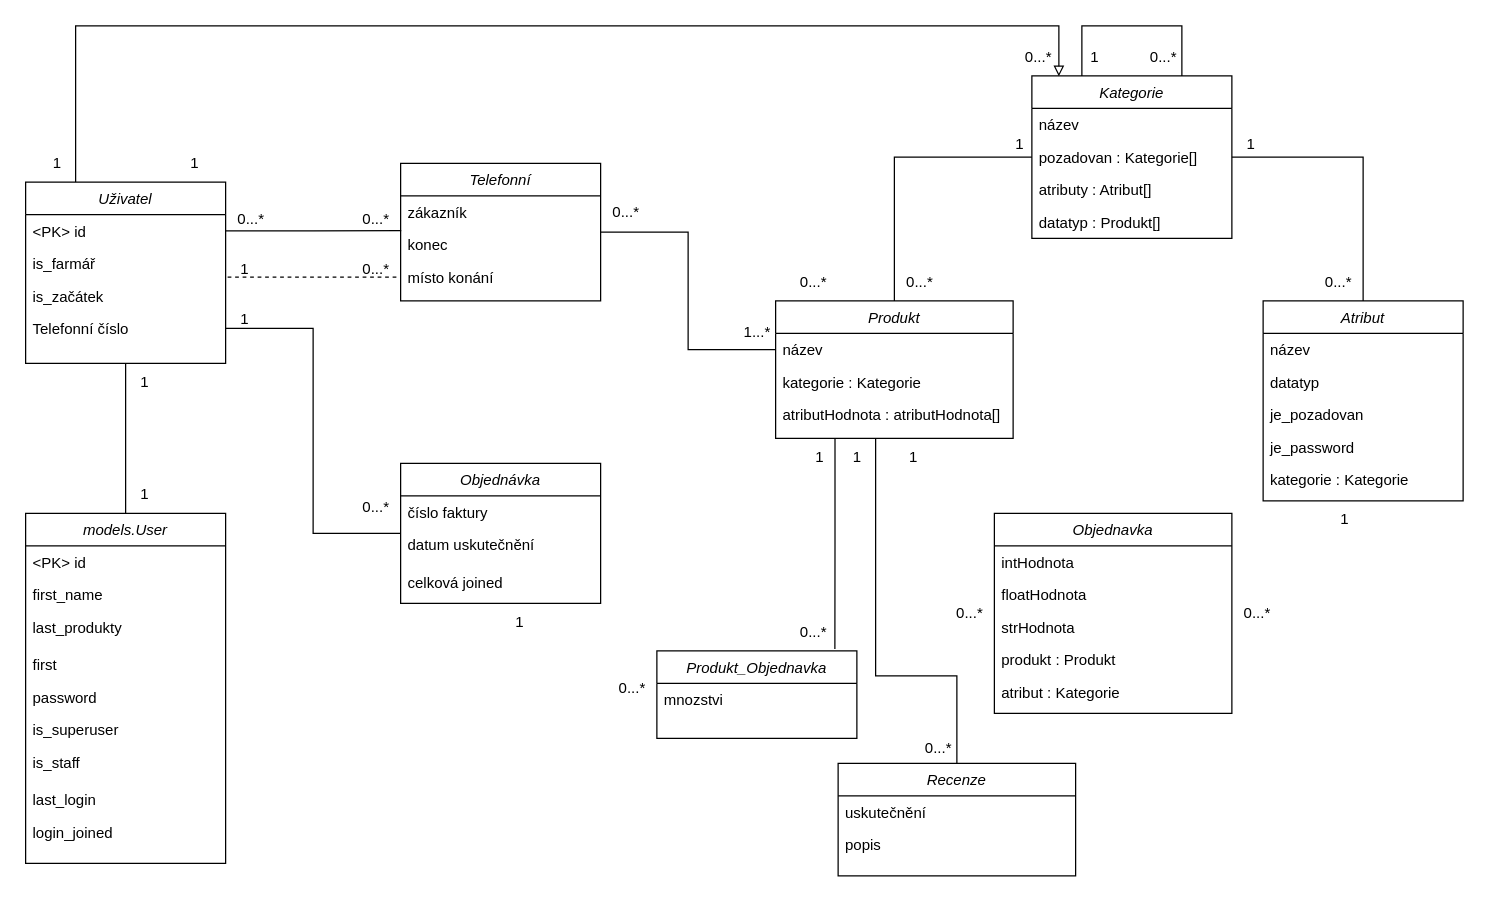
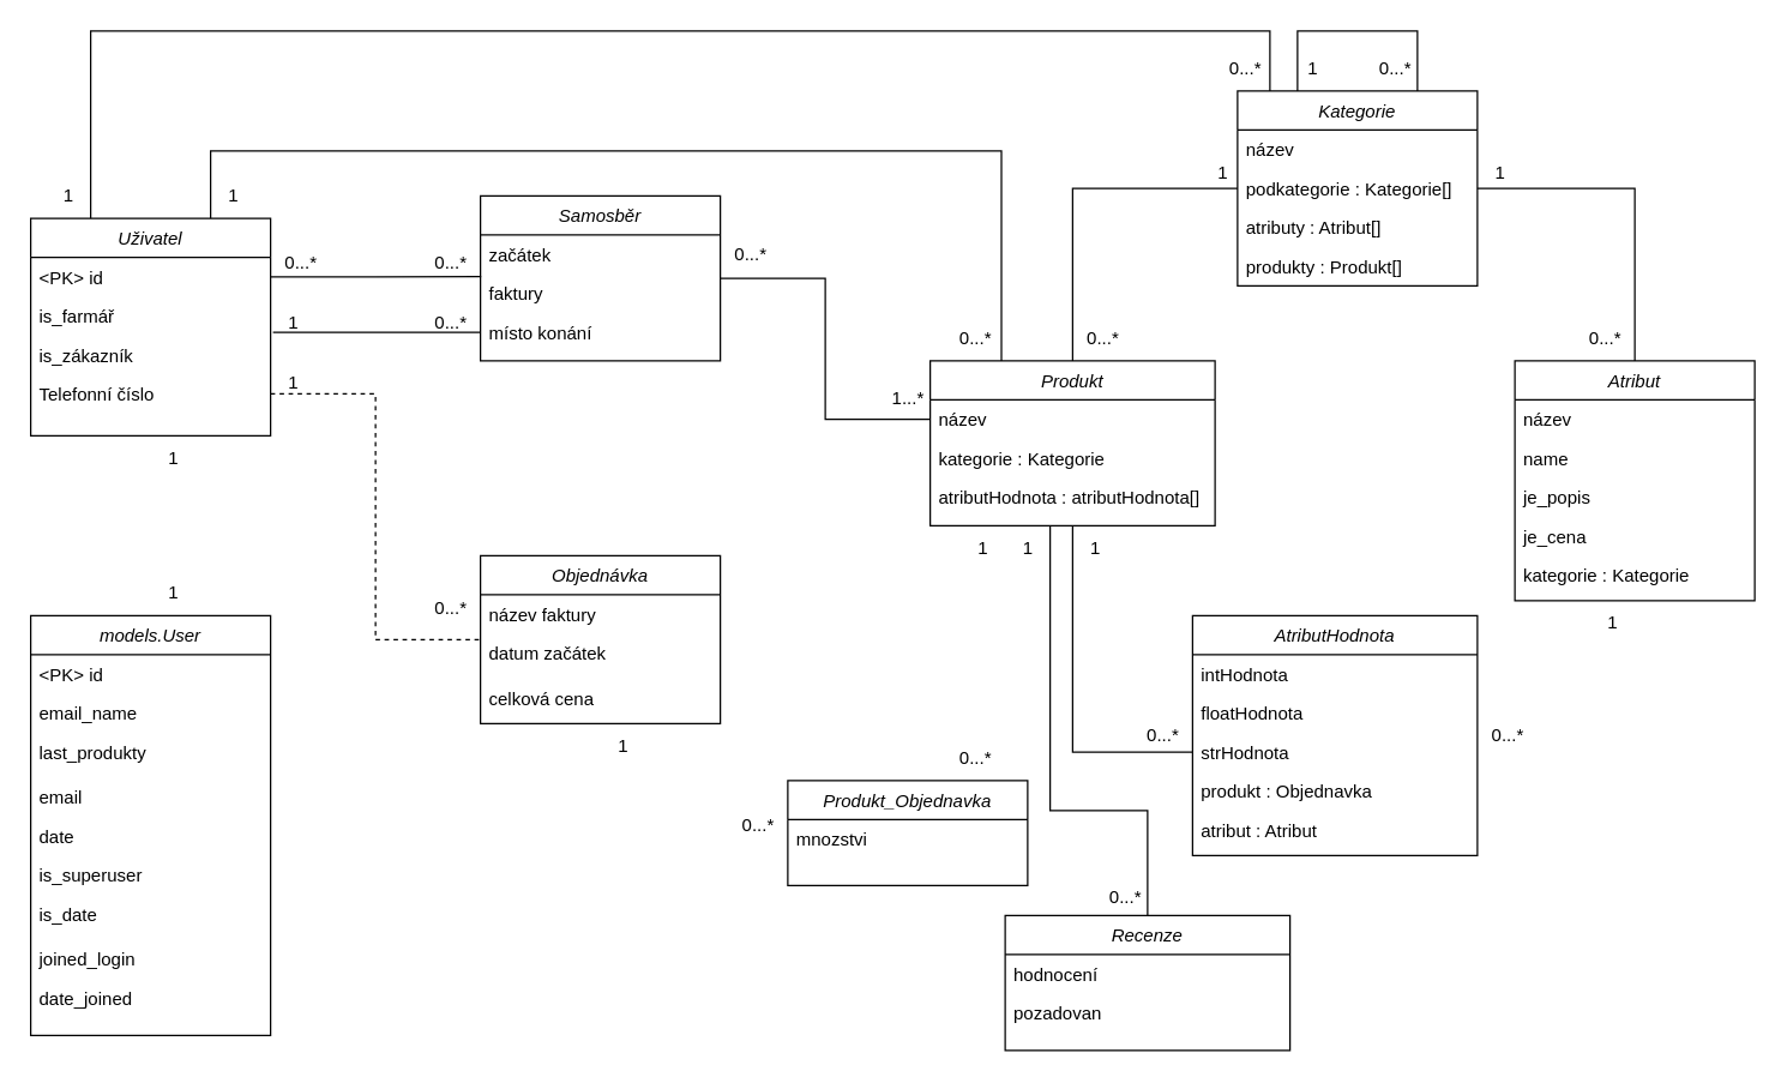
- <mxCell id="3" style="edgeStyle=orthogonalEdgeStyle;rounded=0;orthogonalLoop=1;jettySize=auto;html=1;exitX=0.25;exitY=0;exitDx=0;exitDy=0;entryX=0.135;entryY=0.003;entryDx=0;entryDy=0;entryPerimeter=0;endArrow=block;endFill=0;" parent="1" source="4" target="18" edge="1"><mxGeometry relative="1" as="geometry"><Array as="points"><mxPoint x="60" y="20" /><mxPoint x="847" y="20" /></Array></mxGeometry></mxCell>
+ <mxCell id="3" style="edgeStyle=orthogonalEdgeStyle;rounded=0;orthogonalLoop=1;jettySize=auto;html=1;exitX=0.25;exitY=0;exitDx=0;exitDy=0;entryX=0.135;entryY=0.003;entryDx=0;entryDy=0;entryPerimeter=0;endArrow=none;endFill=0;" parent="1" source="4" target="18" edge="1"><mxGeometry relative="1" as="geometry"><Array as="points"><mxPoint x="60" y="20" /><mxPoint x="847" y="20" /></Array></mxGeometry></mxCell>
+ <mxCell id="2" style="edgeStyle=orthogonalEdgeStyle;rounded=0;orthogonalLoop=1;jettySize=auto;html=1;exitX=0.75;exitY=0;exitDx=0;exitDy=0;entryX=0.25;entryY=0;entryDx=0;entryDy=0;endArrow=none;endFill=0;" parent="1" source="4" target="32" edge="1"><mxGeometry relative="1" as="geometry"><Array as="points"><mxPoint x="140" y="100" /><mxPoint x="668" y="100" /></Array></mxGeometry></mxCell>
- <mxCell id="20" value="pozadovan : Kategorie[]" style="text;align=left;verticalAlign=top;spacingLeft=4;spacingRight=4;overflow=hidden;rotatable=0;points=[[0,0.5],[1,0.5]];portConstraint=eastwest;" parent="18" vertex="1"><mxGeometry y="52" width="160" height="26" as="geometry" /></mxCell>
+ <mxCell id="20" value="podkategorie : Kategorie[]" style="text;align=left;verticalAlign=top;spacingLeft=4;spacingRight=4;overflow=hidden;rotatable=0;points=[[0,0.5],[1,0.5]];portConstraint=eastwest;" parent="18" vertex="1"><mxGeometry y="52" width="160" height="26" as="geometry" /></mxCell>
- <mxCell id="10" value="Telefonní" style="swimlane;fontStyle=2;align=center;verticalAlign=top;childLayout=stackLayout;horizontal=1;startSize=26;horizontalStack=0;resizeParent=1;resizeLast=0;collapsible=1;marginBottom=0;rounded=0;shadow=0;strokeWidth=1;" parent="1" vertex="1"><mxGeometry x="320" y="130" width="160" height="110" as="geometry"><mxRectangle x="230" y="140" width="160" height="26" as="alternateBounds" /></mxGeometry></mxCell>
+ <mxCell id="10" value="Samosběr" style="swimlane;fontStyle=2;align=center;verticalAlign=top;childLayout=stackLayout;horizontal=1;startSize=26;horizontalStack=0;resizeParent=1;resizeLast=0;collapsible=1;marginBottom=0;rounded=0;shadow=0;strokeWidth=1;" parent="1" vertex="1"><mxGeometry x="320" y="130" width="160" height="110" as="geometry"><mxRectangle x="230" y="140" width="160" height="26" as="alternateBounds" /></mxGeometry></mxCell>
- <mxCell id="11" value="zákazník" style="text;align=left;verticalAlign=top;spacingLeft=4;spacingRight=4;overflow=hidden;rotatable=0;points=[[0,0.5],[1,0.5]];portConstraint=eastwest;" parent="10" vertex="1"><mxGeometry y="26" width="160" height="26" as="geometry" /></mxCell>
+ <mxCell id="11" value="začátek" style="text;align=left;verticalAlign=top;spacingLeft=4;spacingRight=4;overflow=hidden;rotatable=0;points=[[0,0.5],[1,0.5]];portConstraint=eastwest;" parent="10" vertex="1"><mxGeometry y="26" width="160" height="26" as="geometry" /></mxCell>
- <mxCell id="22" value="datatyp : Produkt[]" style="text;align=left;verticalAlign=top;spacingLeft=4;spacingRight=4;overflow=hidden;rotatable=0;points=[[0,0.5],[1,0.5]];portConstraint=eastwest;" parent="18" vertex="1"><mxGeometry y="104" width="160" height="26" as="geometry" /></mxCell>
+ <mxCell id="22" value="produkty : Produkt[]" style="text;align=left;verticalAlign=top;spacingLeft=4;spacingRight=4;overflow=hidden;rotatable=0;points=[[0,0.5],[1,0.5]];portConstraint=eastwest;" parent="18" vertex="1"><mxGeometry y="104" width="160" height="26" as="geometry" /></mxCell>
- <mxCell id="12" value="konec" style="text;align=left;verticalAlign=top;spacingLeft=4;spacingRight=4;overflow=hidden;rotatable=0;points=[[0,0.5],[1,0.5]];portConstraint=eastwest;" parent="10" vertex="1"><mxGeometry y="52" width="160" height="26" as="geometry" /></mxCell>
+ <mxCell id="12" value="faktury" style="text;align=left;verticalAlign=top;spacingLeft=4;spacingRight=4;overflow=hidden;rotatable=0;points=[[0,0.5],[1,0.5]];portConstraint=eastwest;" parent="10" vertex="1"><mxGeometry y="52" width="160" height="26" as="geometry" /></mxCell>
- <mxCell id="44" style="edgeStyle=orthogonalEdgeStyle;rounded=0;orthogonalLoop=1;jettySize=auto;html=1;exitX=1.01;exitY=0.923;exitDx=0;exitDy=0;entryX=0;entryY=0.5;entryDx=0;entryDy=0;endArrow=none;endFill=0;exitPerimeter=0;dashed=1;" parent="1" source="6" target="13" edge="1"><mxGeometry relative="1" as="geometry"><mxPoint x="180" y="210" as="sourcePoint" /></mxGeometry></mxCell>
+ <mxCell id="44" style="edgeStyle=orthogonalEdgeStyle;rounded=0;orthogonalLoop=1;jettySize=auto;html=1;exitX=1.01;exitY=0.923;exitDx=0;exitDy=0;entryX=0;entryY=0.5;entryDx=0;entryDy=0;endArrow=none;endFill=0;exitPerimeter=0;" parent="1" source="6" target="13" edge="1"><mxGeometry relative="1" as="geometry"><mxPoint x="180" y="210" as="sourcePoint" /></mxGeometry></mxCell>
- <mxCell id="7" value="is_začátek" style="text;align=left;verticalAlign=top;spacingLeft=4;spacingRight=4;overflow=hidden;rotatable=0;points=[[0,0.5],[1,0.5]];portConstraint=eastwest;rounded=0;shadow=0;html=0;" parent="4" vertex="1"><mxGeometry y="78" width="160" height="26" as="geometry" /></mxCell>
+ <mxCell id="7" value="is_zákazník" style="text;align=left;verticalAlign=top;spacingLeft=4;spacingRight=4;overflow=hidden;rotatable=0;points=[[0,0.5],[1,0.5]];portConstraint=eastwest;rounded=0;shadow=0;html=0;" parent="4" vertex="1"><mxGeometry y="78" width="160" height="26" as="geometry" /></mxCell>
- <mxCell id="25" value="datatyp" style="text;align=left;verticalAlign=top;spacingLeft=4;spacingRight=4;overflow=hidden;rotatable=0;points=[[0,0.5],[1,0.5]];portConstraint=eastwest;" parent="23" vertex="1"><mxGeometry y="52" width="160" height="26" as="geometry" /></mxCell>
+ <mxCell id="25" value="name" style="text;align=left;verticalAlign=top;spacingLeft=4;spacingRight=4;overflow=hidden;rotatable=0;points=[[0,0.5],[1,0.5]];portConstraint=eastwest;" parent="23" vertex="1"><mxGeometry y="52" width="160" height="26" as="geometry" /></mxCell>
- <mxCell id="26" value="je_pozadovan" style="text;align=left;verticalAlign=top;spacingLeft=4;spacingRight=4;overflow=hidden;rotatable=0;points=[[0,0.5],[1,0.5]];portConstraint=eastwest;" parent="23" vertex="1"><mxGeometry y="78" width="160" height="26" as="geometry" /></mxCell>
+ <mxCell id="26" value="je_popis" style="text;align=left;verticalAlign=top;spacingLeft=4;spacingRight=4;overflow=hidden;rotatable=0;points=[[0,0.5],[1,0.5]];portConstraint=eastwest;" parent="23" vertex="1"><mxGeometry y="78" width="160" height="26" as="geometry" /></mxCell>
- <mxCell id="45" style="edgeStyle=orthogonalEdgeStyle;rounded=0;orthogonalLoop=1;jettySize=auto;html=1;exitX=1;exitY=0.5;exitDx=0;exitDy=0;entryX=0;entryY=0.5;entryDx=0;entryDy=0;endArrow=none;endFill=0;" parent="1" source="8" target="14" edge="1"><mxGeometry relative="1" as="geometry" /></mxCell>
+ <mxCell id="45" style="edgeStyle=orthogonalEdgeStyle;rounded=0;orthogonalLoop=1;jettySize=auto;html=1;exitX=1;exitY=0.5;exitDx=0;exitDy=0;entryX=0;entryY=0.5;entryDx=0;entryDy=0;endArrow=none;endFill=0;dashed=1;" parent="1" source="8" target="14" edge="1"><mxGeometry relative="1" as="geometry" /></mxCell>
- <mxCell id="66" style="edgeStyle=orthogonalEdgeStyle;rounded=0;orthogonalLoop=1;jettySize=auto;html=1;exitX=0.5;exitY=0;exitDx=0;exitDy=0;entryX=0.5;entryY=1;entryDx=0;entryDy=0;endArrow=none;endFill=0;" parent="1" source="67" target="4" edge="1"><mxGeometry relative="1" as="geometry" /></mxCell>
- <mxCell id="27" value="je_password" style="text;align=left;verticalAlign=top;spacingLeft=4;spacingRight=4;overflow=hidden;rotatable=0;points=[[0,0.5],[1,0.5]];portConstraint=eastwest;" parent="23" vertex="1"><mxGeometry y="104" width="160" height="26" as="geometry" /></mxCell>
+ <mxCell id="27" value="je_cena" style="text;align=left;verticalAlign=top;spacingLeft=4;spacingRight=4;overflow=hidden;rotatable=0;points=[[0,0.5],[1,0.5]];portConstraint=eastwest;" parent="23" vertex="1"><mxGeometry y="104" width="160" height="26" as="geometry" /></mxCell>
- <mxCell id="15" value="číslo faktury" style="text;align=left;verticalAlign=top;spacingLeft=4;spacingRight=4;overflow=hidden;rotatable=0;points=[[0,0.5],[1,0.5]];portConstraint=eastwest;" parent="14" vertex="1"><mxGeometry y="26" width="160" height="26" as="geometry" /></mxCell>
+ <mxCell id="15" value="název faktury" style="text;align=left;verticalAlign=top;spacingLeft=4;spacingRight=4;overflow=hidden;rotatable=0;points=[[0,0.5],[1,0.5]];portConstraint=eastwest;" parent="14" vertex="1"><mxGeometry y="26" width="160" height="26" as="geometry" /></mxCell>
- <mxCell id="36" value="Objednavka" style="swimlane;fontStyle=2;align=center;verticalAlign=top;childLayout=stackLayout;horizontal=1;startSize=26;horizontalStack=0;resizeParent=1;resizeLast=0;collapsible=1;marginBottom=0;rounded=0;shadow=0;strokeWidth=1;" parent="1" vertex="1"><mxGeometry x="795" y="410" width="190" height="160" as="geometry"><mxRectangle x="230" y="140" width="160" height="26" as="alternateBounds" /></mxGeometry></mxCell>
+ <mxCell id="36" value="AtributHodnota" style="swimlane;fontStyle=2;align=center;verticalAlign=top;childLayout=stackLayout;horizontal=1;startSize=26;horizontalStack=0;resizeParent=1;resizeLast=0;collapsible=1;marginBottom=0;rounded=0;shadow=0;strokeWidth=1;" parent="1" vertex="1"><mxGeometry x="795" y="410" width="190" height="160" as="geometry"><mxRectangle x="230" y="140" width="160" height="26" as="alternateBounds" /></mxGeometry></mxCell>
- <mxCell id="31" style="edgeStyle=orthogonalEdgeStyle;rounded=0;orthogonalLoop=1;jettySize=auto;html=1;exitX=0.25;exitY=1;exitDx=0;exitDy=0;entryX=0.89;entryY=-0.021;entryDx=0;entryDy=0;entryPerimeter=0;endArrow=none;endFill=0;" parent="1" source="32" target="79" edge="1"><mxGeometry relative="1" as="geometry" /></mxCell>
- <mxCell id="16" value="datum uskutečnění" style="text;align=left;verticalAlign=top;spacingLeft=4;spacingRight=4;overflow=hidden;rotatable=0;points=[[0,0.5],[1,0.5]];portConstraint=eastwest;rounded=0;shadow=0;html=0;" parent="14" vertex="1"><mxGeometry y="52" width="160" height="30" as="geometry" /></mxCell>
+ <mxCell id="16" value="datum začátek" style="text;align=left;verticalAlign=top;spacingLeft=4;spacingRight=4;overflow=hidden;rotatable=0;points=[[0,0.5],[1,0.5]];portConstraint=eastwest;rounded=0;shadow=0;html=0;" parent="14" vertex="1"><mxGeometry y="52" width="160" height="30" as="geometry" /></mxCell>
- <mxCell id="17" value="celková joined" style="text;align=left;verticalAlign=top;spacingLeft=4;spacingRight=4;overflow=hidden;rotatable=0;points=[[0,0.5],[1,0.5]];portConstraint=eastwest;rounded=0;shadow=0;html=0;" parent="14" vertex="1"><mxGeometry y="82" width="160" height="30" as="geometry" /></mxCell>
+ <mxCell id="17" value="celková cena" style="text;align=left;verticalAlign=top;spacingLeft=4;spacingRight=4;overflow=hidden;rotatable=0;points=[[0,0.5],[1,0.5]];portConstraint=eastwest;rounded=0;shadow=0;html=0;" parent="14" vertex="1"><mxGeometry y="82" width="160" height="30" as="geometry" /></mxCell>
+ <mxCell id="29" style="edgeStyle=orthogonalEdgeStyle;rounded=0;orthogonalLoop=1;jettySize=auto;html=1;exitX=0.5;exitY=1;exitDx=0;exitDy=0;entryX=0;entryY=0.5;entryDx=0;entryDy=0;endArrow=none;endFill=0;" parent="1" source="32" target="39" edge="1"><mxGeometry relative="1" as="geometry" /></mxCell>
- <mxCell id="69" value="first_name" style="text;align=left;verticalAlign=top;spacingLeft=4;spacingRight=4;overflow=hidden;rotatable=0;points=[[0,0.5],[1,0.5]];portConstraint=eastwest;" parent="67" vertex="1"><mxGeometry y="52" width="160" height="26" as="geometry" /></mxCell>
+ <mxCell id="69" value="email_name" style="text;align=left;verticalAlign=top;spacingLeft=4;spacingRight=4;overflow=hidden;rotatable=0;points=[[0,0.5],[1,0.5]];portConstraint=eastwest;" parent="67" vertex="1"><mxGeometry y="52" width="160" height="26" as="geometry" /></mxCell>
- <mxCell id="40" value="produkt : Produkt" style="text;align=left;verticalAlign=top;spacingLeft=4;spacingRight=4;overflow=hidden;rotatable=0;points=[[0,0.5],[1,0.5]];portConstraint=eastwest;" parent="36" vertex="1"><mxGeometry y="104" width="190" height="26" as="geometry" /></mxCell>
+ <mxCell id="40" value="produkt : Objednavka" style="text;align=left;verticalAlign=top;spacingLeft=4;spacingRight=4;overflow=hidden;rotatable=0;points=[[0,0.5],[1,0.5]];portConstraint=eastwest;" parent="36" vertex="1"><mxGeometry y="104" width="190" height="26" as="geometry" /></mxCell>
- <mxCell id="71" value="first" style="text;align=left;verticalAlign=top;spacingLeft=4;spacingRight=4;overflow=hidden;rotatable=0;points=[[0,0.5],[1,0.5]];portConstraint=eastwest;rounded=0;shadow=0;html=0;" parent="67" vertex="1"><mxGeometry y="108" width="160" height="26" as="geometry" /></mxCell>
+ <mxCell id="71" value="email" style="text;align=left;verticalAlign=top;spacingLeft=4;spacingRight=4;overflow=hidden;rotatable=0;points=[[0,0.5],[1,0.5]];portConstraint=eastwest;rounded=0;shadow=0;html=0;" parent="67" vertex="1"><mxGeometry y="108" width="160" height="26" as="geometry" /></mxCell>
- <mxCell id="41" value="atribut : Kategorie" style="text;align=left;verticalAlign=top;spacingLeft=4;spacingRight=4;overflow=hidden;rotatable=0;points=[[0,0.5],[1,0.5]];portConstraint=eastwest;" parent="36" vertex="1"><mxGeometry y="130" width="190" height="26" as="geometry" /></mxCell>
+ <mxCell id="41" value="atribut : Atribut" style="text;align=left;verticalAlign=top;spacingLeft=4;spacingRight=4;overflow=hidden;rotatable=0;points=[[0,0.5],[1,0.5]];portConstraint=eastwest;" parent="36" vertex="1"><mxGeometry y="130" width="190" height="26" as="geometry" /></mxCell>
- <mxCell id="72" value="password" style="text;align=left;verticalAlign=top;spacingLeft=4;spacingRight=4;overflow=hidden;rotatable=0;points=[[0,0.5],[1,0.5]];portConstraint=eastwest;rounded=0;shadow=0;html=0;" parent="67" vertex="1"><mxGeometry y="134" width="160" height="26" as="geometry" /></mxCell>
+ <mxCell id="72" value="date" style="text;align=left;verticalAlign=top;spacingLeft=4;spacingRight=4;overflow=hidden;rotatable=0;points=[[0,0.5],[1,0.5]];portConstraint=eastwest;rounded=0;shadow=0;html=0;" parent="67" vertex="1"><mxGeometry y="134" width="160" height="26" as="geometry" /></mxCell>
- <mxCell id="74" value="is_staff" style="text;align=left;verticalAlign=top;spacingLeft=4;spacingRight=4;overflow=hidden;rotatable=0;points=[[0,0.5],[1,0.5]];portConstraint=eastwest;rounded=0;shadow=0;html=0;" parent="67" vertex="1"><mxGeometry y="186" width="160" height="30" as="geometry" /></mxCell>
+ <mxCell id="74" value="is_date" style="text;align=left;verticalAlign=top;spacingLeft=4;spacingRight=4;overflow=hidden;rotatable=0;points=[[0,0.5],[1,0.5]];portConstraint=eastwest;rounded=0;shadow=0;html=0;" parent="67" vertex="1"><mxGeometry y="186" width="160" height="30" as="geometry" /></mxCell>
- <mxCell id="75" value="last_login" style="text;align=left;verticalAlign=top;spacingLeft=4;spacingRight=4;overflow=hidden;rotatable=0;points=[[0,0.5],[1,0.5]];portConstraint=eastwest;rounded=0;shadow=0;html=0;" parent="67" vertex="1"><mxGeometry y="216" width="160" height="26" as="geometry" /></mxCell>
+ <mxCell id="75" value="joined_login" style="text;align=left;verticalAlign=top;spacingLeft=4;spacingRight=4;overflow=hidden;rotatable=0;points=[[0,0.5],[1,0.5]];portConstraint=eastwest;rounded=0;shadow=0;html=0;" parent="67" vertex="1"><mxGeometry y="216" width="160" height="26" as="geometry" /></mxCell>
- <mxCell id="90" value="uskutečnění" style="text;align=left;verticalAlign=top;spacingLeft=4;spacingRight=4;overflow=hidden;rotatable=0;points=[[0,0.5],[1,0.5]];portConstraint=eastwest;" vertex="1" parent="89"><mxGeometry y="26" width="190" height="26" as="geometry" /></mxCell>
+ <mxCell id="90" value="hodnocení" style="text;align=left;verticalAlign=top;spacingLeft=4;spacingRight=4;overflow=hidden;rotatable=0;points=[[0,0.5],[1,0.5]];portConstraint=eastwest;" vertex="1" parent="89"><mxGeometry y="26" width="190" height="26" as="geometry" /></mxCell>
- <mxCell id="76" value="login_joined" style="text;align=left;verticalAlign=top;spacingLeft=4;spacingRight=4;overflow=hidden;rotatable=0;points=[[0,0.5],[1,0.5]];portConstraint=eastwest;rounded=0;shadow=0;html=0;" parent="67" vertex="1"><mxGeometry y="242" width="160" height="26" as="geometry" /></mxCell>
+ <mxCell id="76" value="date_joined" style="text;align=left;verticalAlign=top;spacingLeft=4;spacingRight=4;overflow=hidden;rotatable=0;points=[[0,0.5],[1,0.5]];portConstraint=eastwest;rounded=0;shadow=0;html=0;" parent="67" vertex="1"><mxGeometry y="242" width="160" height="26" as="geometry" /></mxCell>
- <mxCell id="91" value="popis" style="text;align=left;verticalAlign=top;spacingLeft=4;spacingRight=4;overflow=hidden;rotatable=0;points=[[0,0.5],[1,0.5]];portConstraint=eastwest;" vertex="1" parent="89"><mxGeometry y="52" width="190" height="26" as="geometry" /></mxCell>
+ <mxCell id="91" value="pozadovan" style="text;align=left;verticalAlign=top;spacingLeft=4;spacingRight=4;overflow=hidden;rotatable=0;points=[[0,0.5],[1,0.5]];portConstraint=eastwest;" vertex="1" parent="89"><mxGeometry y="52" width="190" height="26" as="geometry" /></mxCell>
